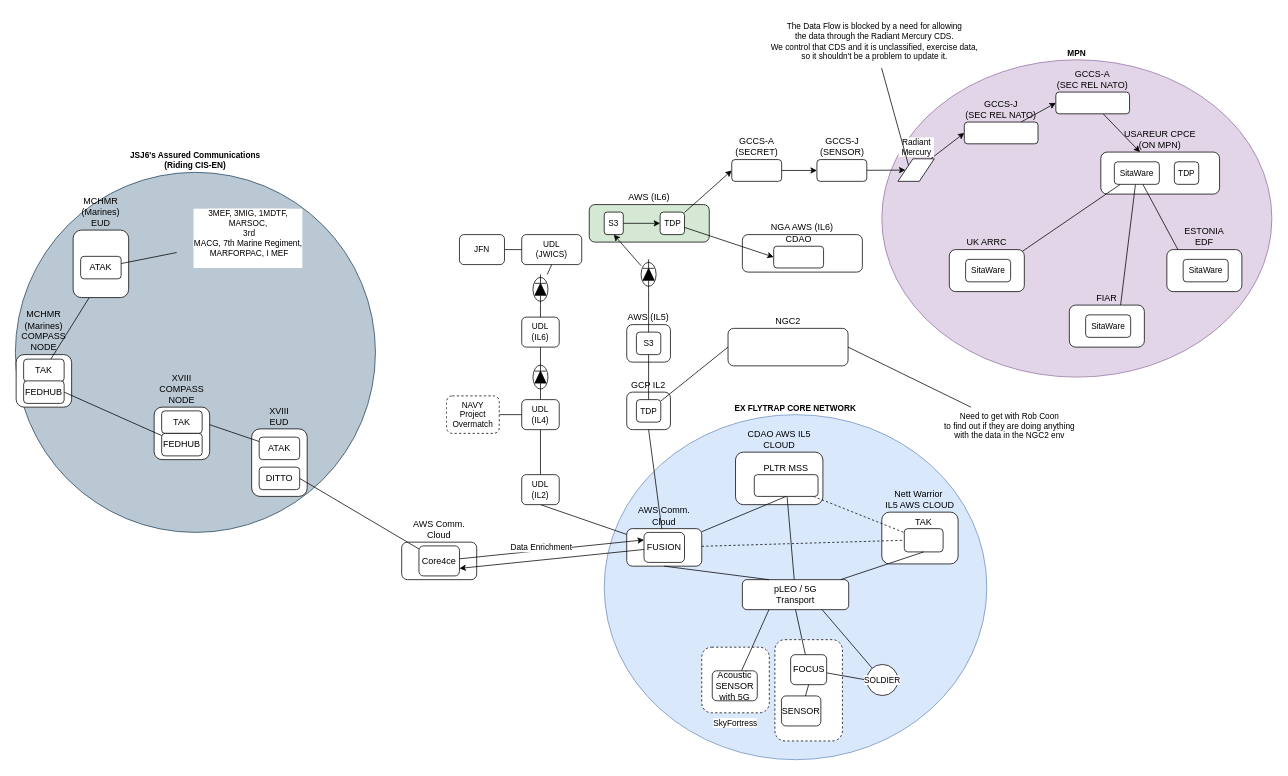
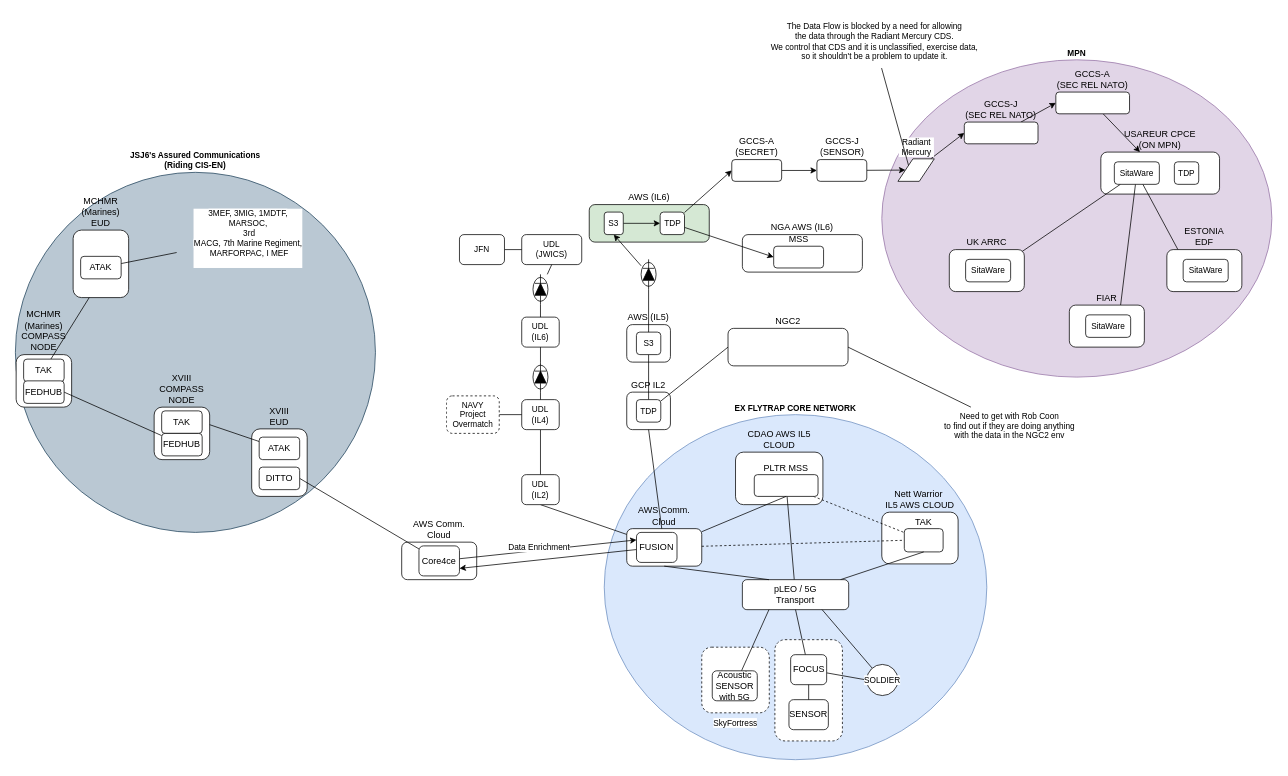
- <mxCell id="74" value="CDAO" style="rounded=1;whiteSpace=wrap;html=1;labelPosition=center;verticalLabelPosition=top;align=center;verticalAlign=bottom;" parent="1" vertex="1"><mxGeometry x="1030.88" y="327.5" width="66.5" height="29" as="geometry" /></mxCell>
+ <mxCell id="74" value="MSS" style="rounded=1;whiteSpace=wrap;html=1;labelPosition=center;verticalLabelPosition=top;align=center;verticalAlign=bottom;" parent="1" vertex="1"><mxGeometry x="1030.88" y="327.5" width="66.5" height="29" as="geometry" /></mxCell>
- <mxCell id="40" value="FUSION" style="rounded=1;whiteSpace=wrap;html=1;" parent="1" vertex="1"><mxGeometry x="858" y="709" width="54" height="40" as="geometry" /></mxCell>
+ <mxCell id="40" value="FUSION" style="rounded=1;whiteSpace=wrap;html=1;" parent="1" vertex="1"><mxGeometry x="848" y="709" width="54" height="40" as="geometry" /></mxCell>
- <mxCell id="27" value="SENSOR" style="rounded=1;whiteSpace=wrap;html=1;" parent="1" vertex="1"><mxGeometry x="1041.25" y="927" width="52.5" height="40" as="geometry" /></mxCell>
+ <mxCell id="27" value="SENSOR" style="rounded=1;whiteSpace=wrap;html=1;" parent="1" vertex="1"><mxGeometry x="1051.25" y="932" width="52.5" height="40" as="geometry" /></mxCell>
